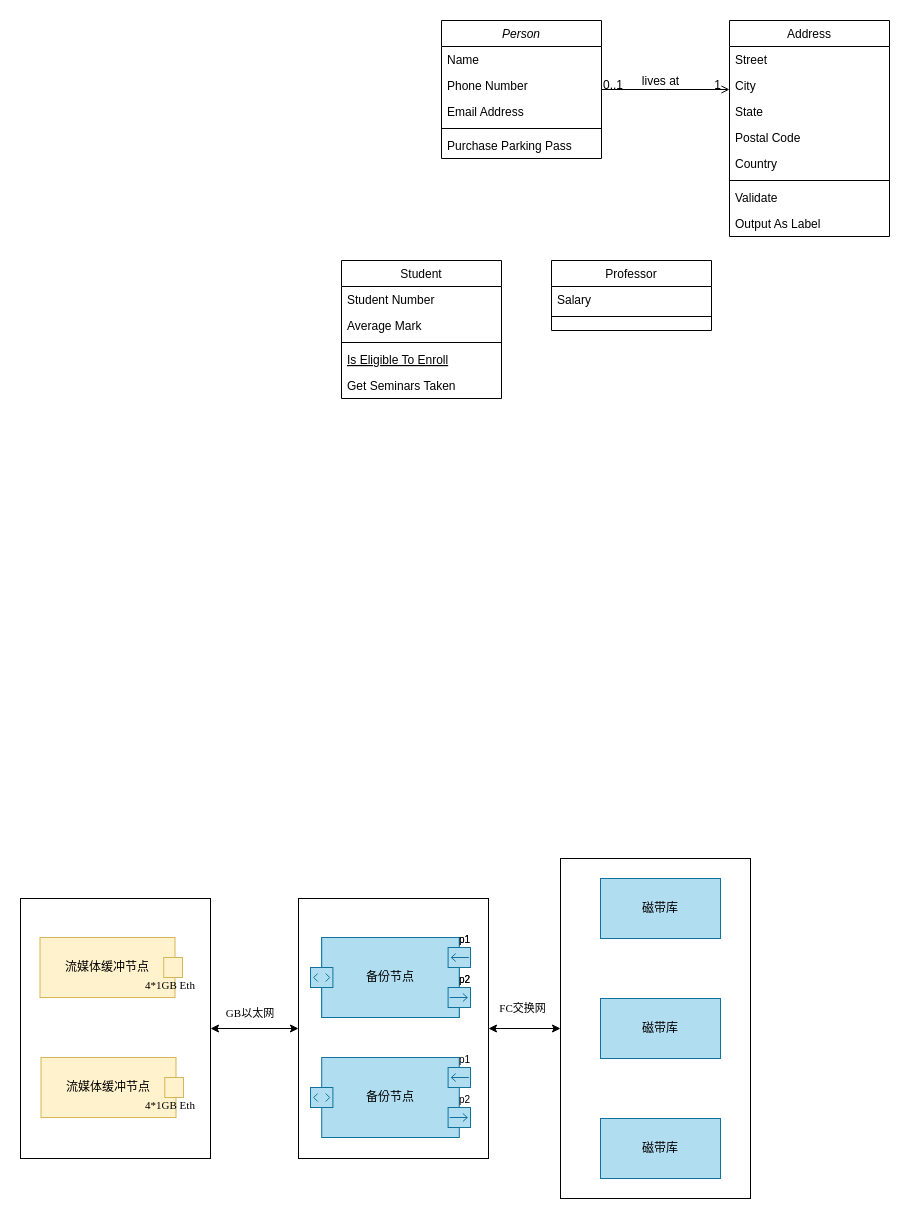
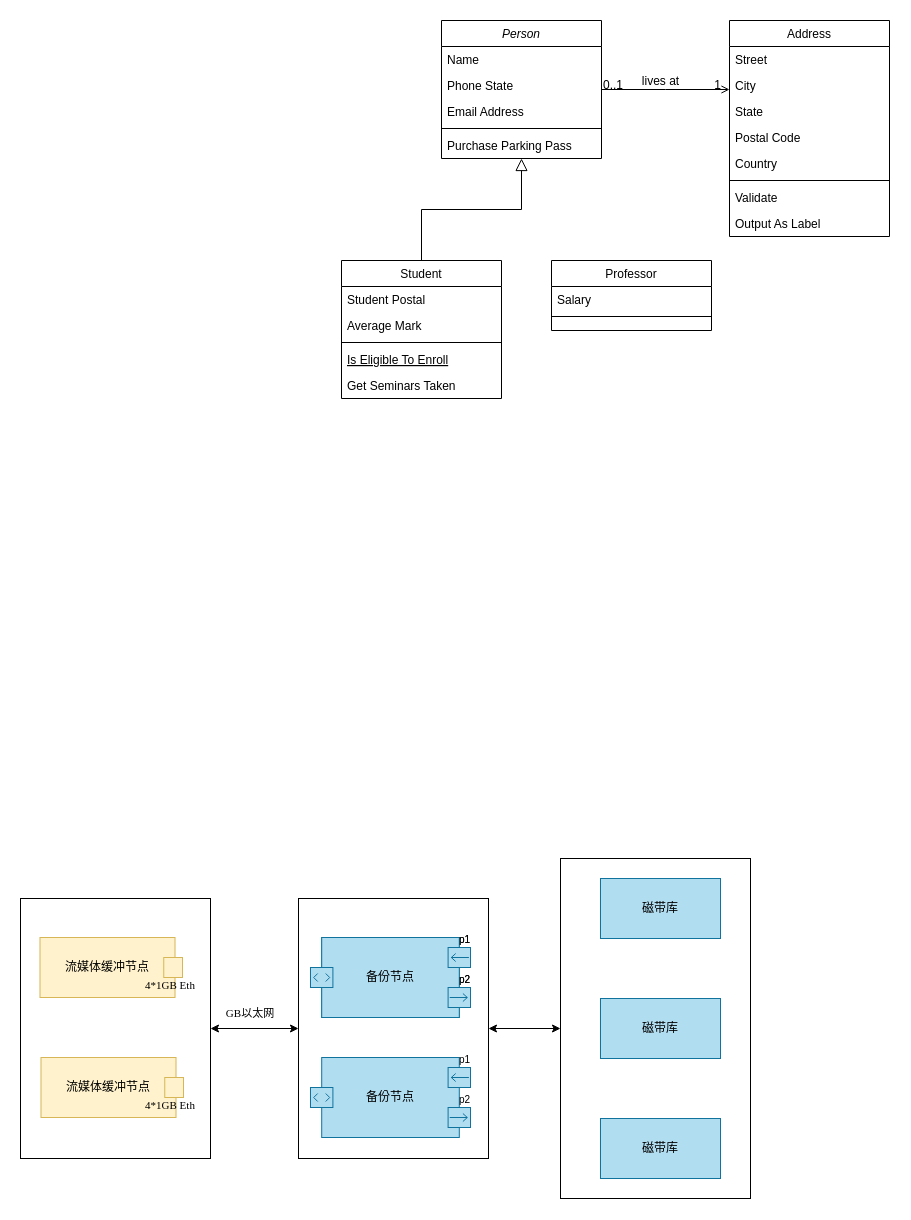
- <mxCell id="7" value="Phone Number" style="text;align=left;verticalAlign=top;spacingLeft=4;spacingRight=4;overflow=hidden;rotatable=0;points=[[0,0.5],[1,0.5]];portConstraint=eastwest;rounded=0;shadow=0;html=0;" parent="5" vertex="1"><mxGeometry y="52" width="160" height="26" as="geometry" /></mxCell>
+ <mxCell id="7" value="Phone State" style="text;align=left;verticalAlign=top;spacingLeft=4;spacingRight=4;overflow=hidden;rotatable=0;points=[[0,0.5],[1,0.5]];portConstraint=eastwest;rounded=0;shadow=0;html=0;" parent="5" vertex="1"><mxGeometry y="52" width="160" height="26" as="geometry" /></mxCell>
+ <mxCell id="17" value="" style="endArrow=block;endSize=10;endFill=0;shadow=0;strokeWidth=1;rounded=0;edgeStyle=elbowEdgeStyle;elbow=vertical;" parent="1" source="11" target="5" edge="1"><mxGeometry width="160" relative="1" as="geometry"><mxPoint x="421" y="103" as="sourcePoint" /><mxPoint x="421" y="103" as="targetPoint" /></mxGeometry></mxCell>
- <mxCell id="12" value="Student Number" style="text;align=left;verticalAlign=top;spacingLeft=4;spacingRight=4;overflow=hidden;rotatable=0;points=[[0,0.5],[1,0.5]];portConstraint=eastwest;" parent="11" vertex="1"><mxGeometry y="26" width="160" height="26" as="geometry" /></mxCell>
+ <mxCell id="12" value="Student Postal" style="text;align=left;verticalAlign=top;spacingLeft=4;spacingRight=4;overflow=hidden;rotatable=0;points=[[0,0.5],[1,0.5]];portConstraint=eastwest;" parent="11" vertex="1"><mxGeometry y="26" width="160" height="26" as="geometry" /></mxCell>
- <mxCell id="58" value="&lt;font face=&quot;Lucida Console&quot;&gt;&lt;span style=&quot;font-size: 11px;&quot;&gt;FC交换网&lt;/span&gt;&lt;/font&gt;" style="text;html=1;strokeColor=none;fillColor=none;align=center;verticalAlign=middle;whiteSpace=wrap;rounded=0;fontSize=14;" vertex="1" parent="1"><mxGeometry x="489" y="997" width="67" height="20" as="geometry" /></mxCell>
